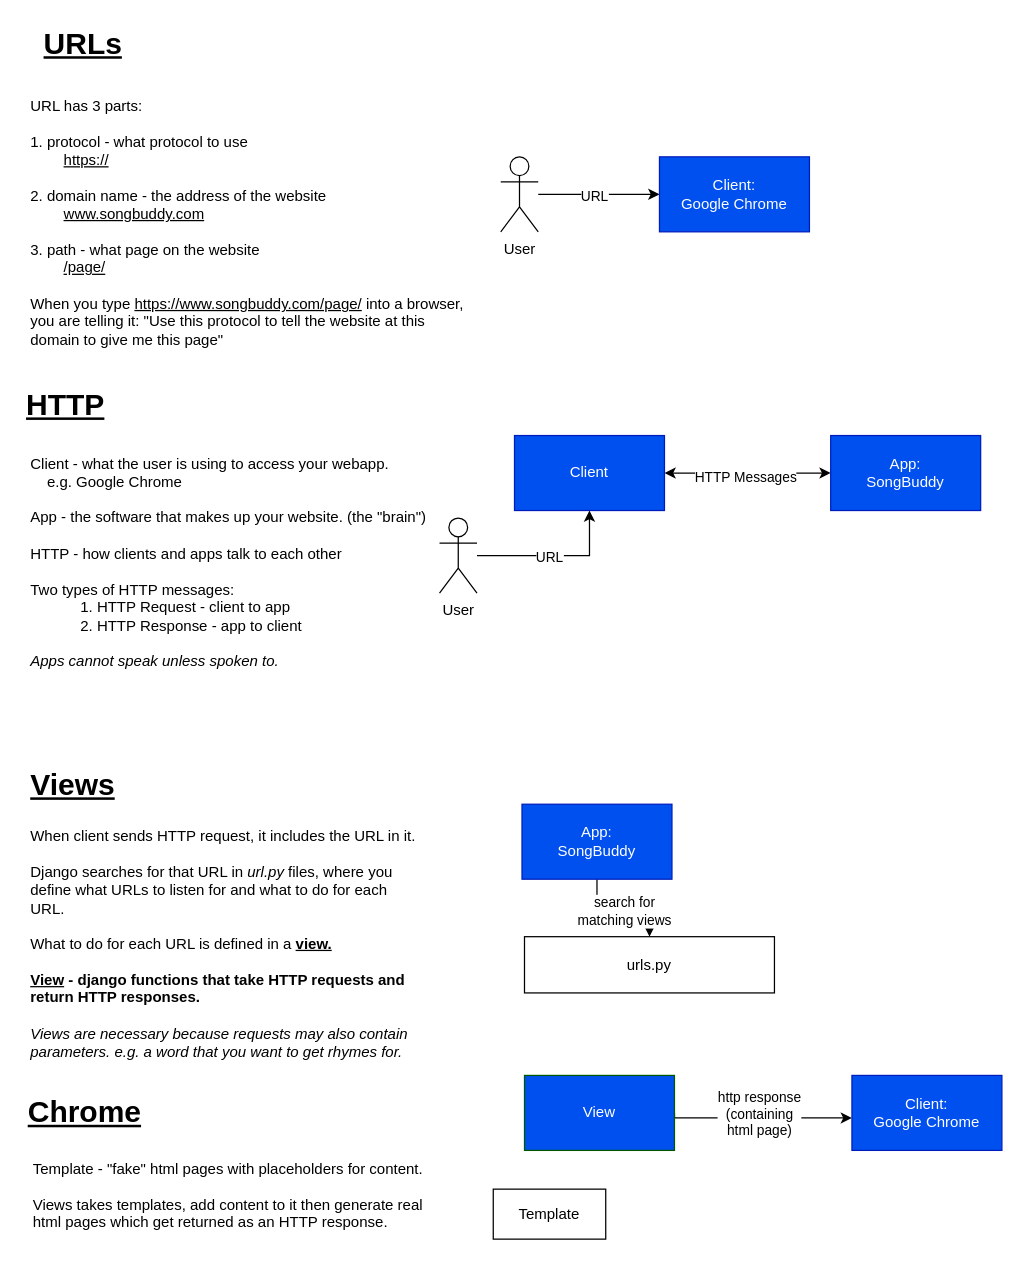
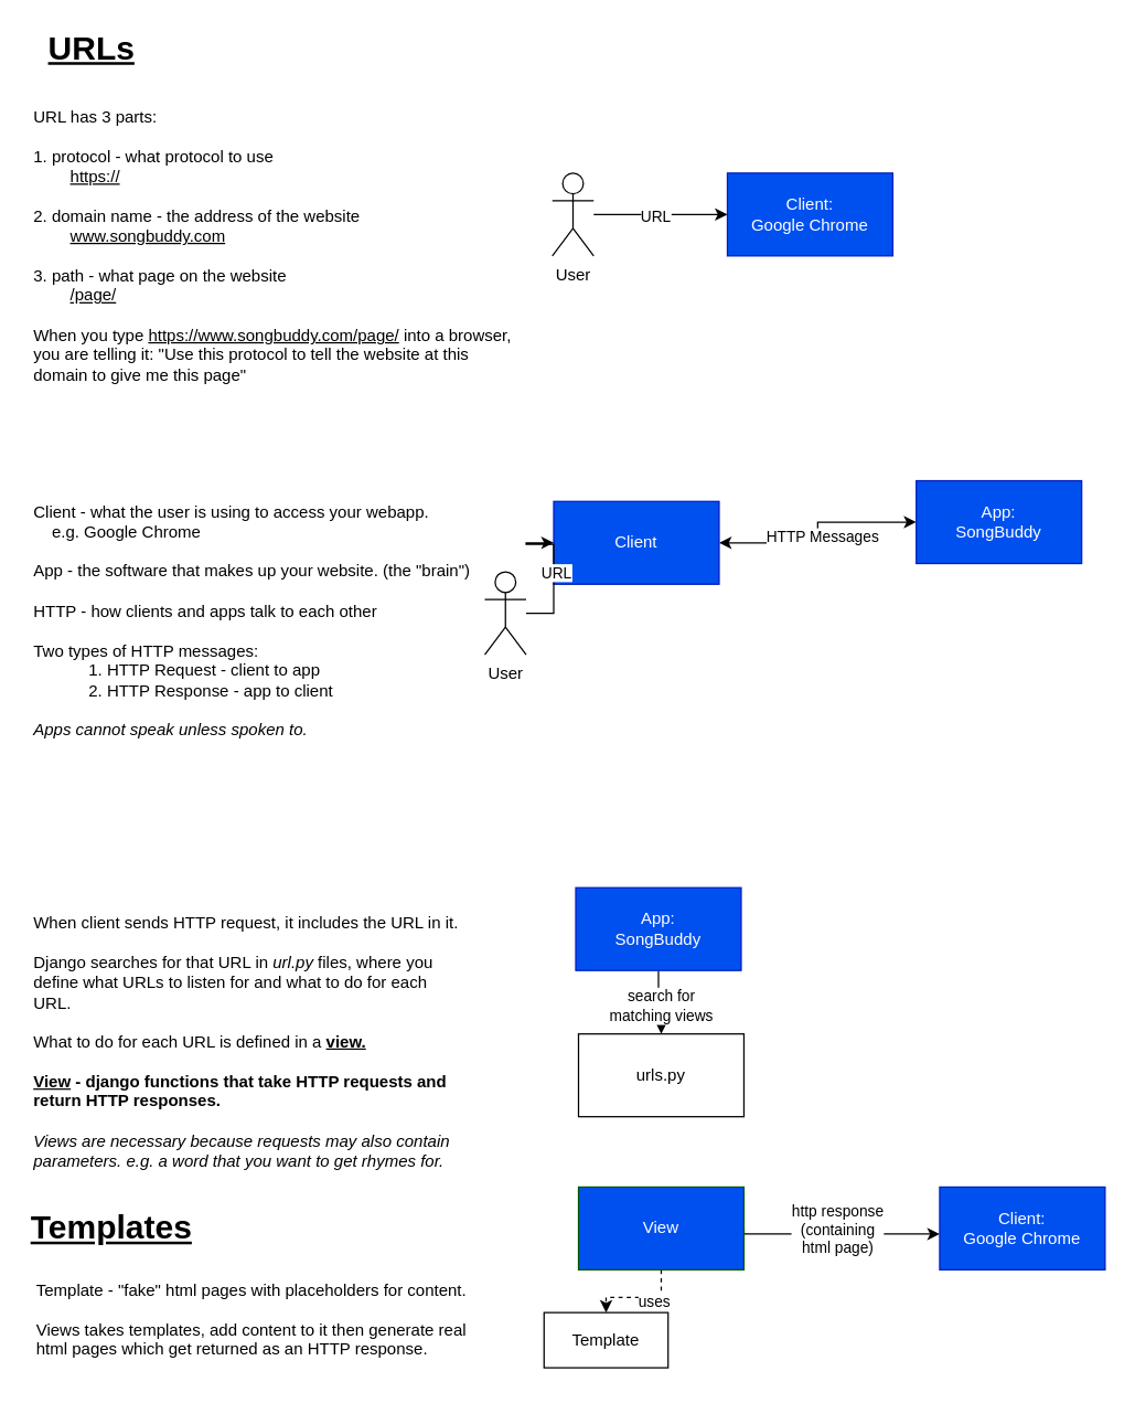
- <mxCell id="21" value="HTTP" style="text;html=1;strokeColor=none;fillColor=none;align=center;verticalAlign=middle;whiteSpace=wrap;rounded=0;fontSize=24;fontStyle=5" vertex="1" parent="1"><mxGeometry x="22" y="309" width="60" height="30" as="geometry" /></mxCell>
- <mxCell id="9" value="Client" style="rounded=0;whiteSpace=wrap;html=1;fillColor=#0050ef;fontColor=#ffffff;strokeColor=#001DBC;" vertex="1" parent="1"><mxGeometry x="411" y="348" width="120" height="60" as="geometry" /></mxCell>
+ <mxCell id="9" value="Client" style="rounded=0;whiteSpace=wrap;html=1;fillColor=#0050ef;fontColor=#ffffff;strokeColor=#001DBC;" vertex="1" parent="1"><mxGeometry x="401" y="363" width="120" height="60" as="geometry" /></mxCell>
- <mxCell id="22" value="Views" style="text;html=1;strokeColor=none;fillColor=none;align=left;verticalAlign=middle;whiteSpace=wrap;rounded=0;fontSize=24;fontStyle=5" vertex="1" parent="1"><mxGeometry x="22" y="613" width="234" height="30" as="geometry" /></mxCell>
- <mxCell id="30" value="urls.py" style="rounded=0;whiteSpace=wrap;html=1;" vertex="1" parent="1"><mxGeometry x="419" y="749" width="200" height="45" as="geometry" /></mxCell>
+ <mxCell id="30" value="urls.py" style="rounded=0;whiteSpace=wrap;html=1;" vertex="1" parent="1"><mxGeometry x="419" y="749" width="120" height="60" as="geometry" /></mxCell>
- <mxCell id="25" value="Chrome" style="text;html=1;strokeColor=none;fillColor=none;align=left;verticalAlign=middle;whiteSpace=wrap;rounded=0;fontSize=24;fontStyle=5" vertex="1" parent="1"><mxGeometry x="20" y="875" width="234" height="30" as="geometry" /></mxCell>
+ <mxCell id="25" value="Templates" style="text;html=1;strokeColor=none;fillColor=none;align=left;verticalAlign=middle;whiteSpace=wrap;rounded=0;fontSize=24;fontStyle=5" vertex="1" parent="1"><mxGeometry x="20" y="875" width="234" height="30" as="geometry" /></mxCell>
+ <mxCell id="2" style="edgeStyle=orthogonalEdgeStyle;rounded=0;orthogonalLoop=1;jettySize=auto;html=1;dashed=1;" edge="1" parent="1" source="6" target="26"><mxGeometry relative="1" as="geometry" /></mxCell>
+ <mxCell id="3" value="uses" style="edgeLabel;html=1;align=center;verticalAlign=middle;resizable=0;points=[];" vertex="1" connectable="0" parent="2"><mxGeometry x="-0.281" y="2" relative="1" as="geometry"><mxPoint as="offset" /></mxGeometry></mxCell>
